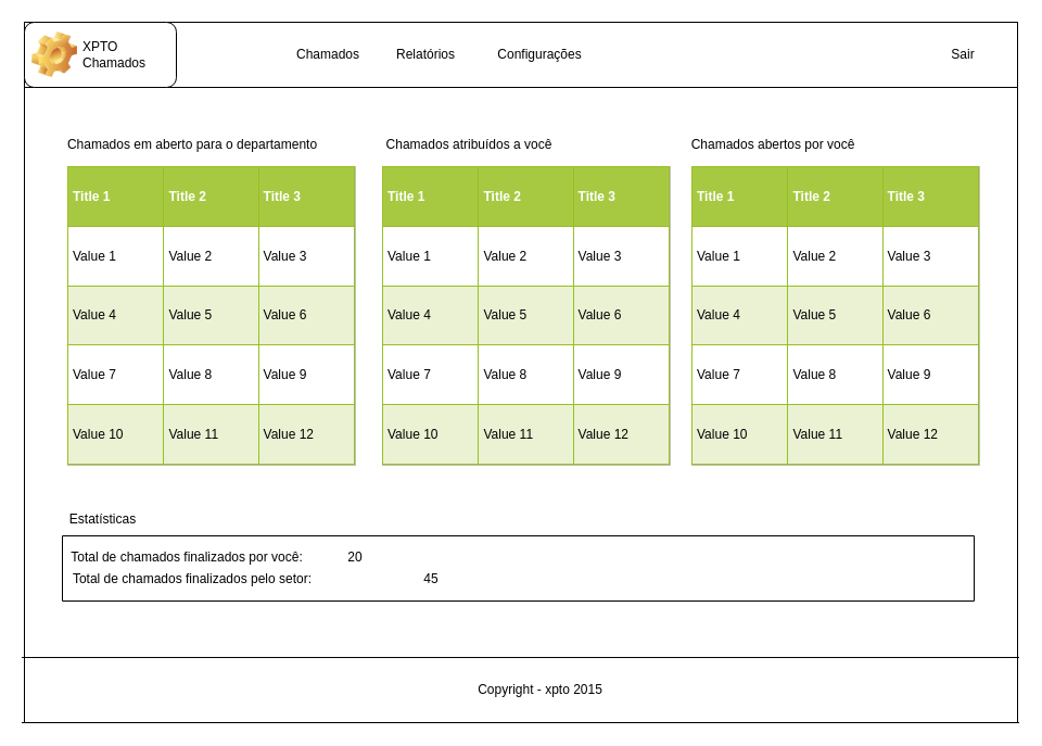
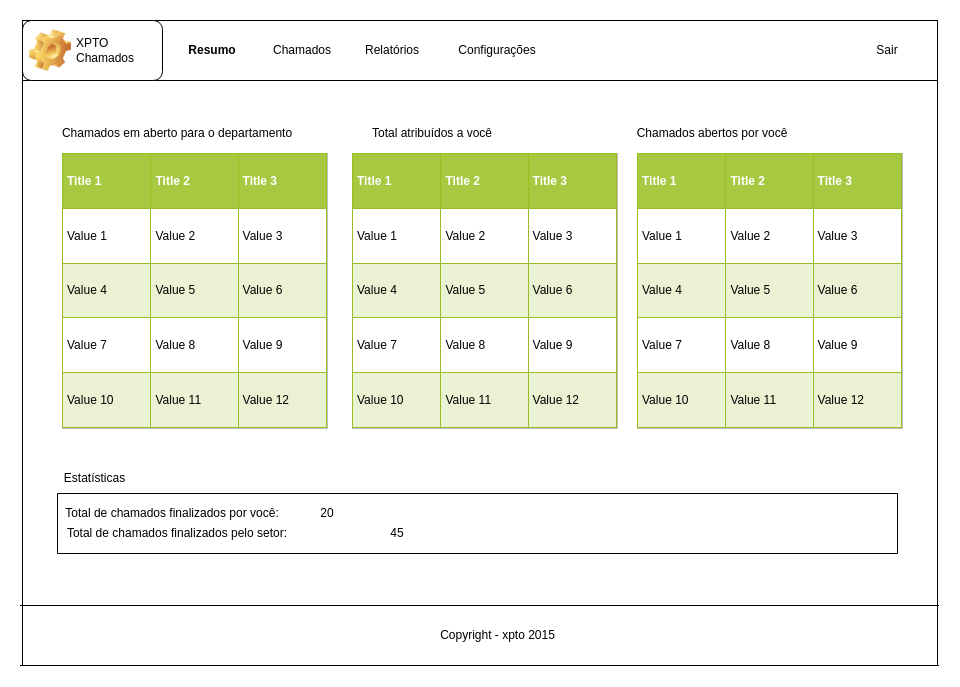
+ <mxCell id="9" value="Resumo&lt;br&gt;" style="text;html=1;align=center;verticalAlign=middle;whiteSpace=wrap;overflow=hidden;fontStyle=1" parent="1" vertex="1"><mxGeometry x="172" y="30" width="80" height="40" as="geometry" /></mxCell>
- <mxCell id="12" value="Chamados atribuídos a você&lt;br&gt;" style="text;html=1;strokeColor=none;fillColor=none;align=center;verticalAlign=middle;whiteSpace=wrap;overflow=hidden;direction=east;" parent="1" vertex="1"><mxGeometry x="347" y="123" width="170" height="20" as="geometry" /></mxCell>
+ <mxCell id="12" value="Total atribuídos a você&lt;br&gt;" style="text;html=1;strokeColor=none;fillColor=none;align=center;verticalAlign=middle;whiteSpace=wrap;overflow=hidden;direction=east;" parent="1" vertex="1"><mxGeometry x="347" y="123" width="170" height="20" as="geometry" /></mxCell>
